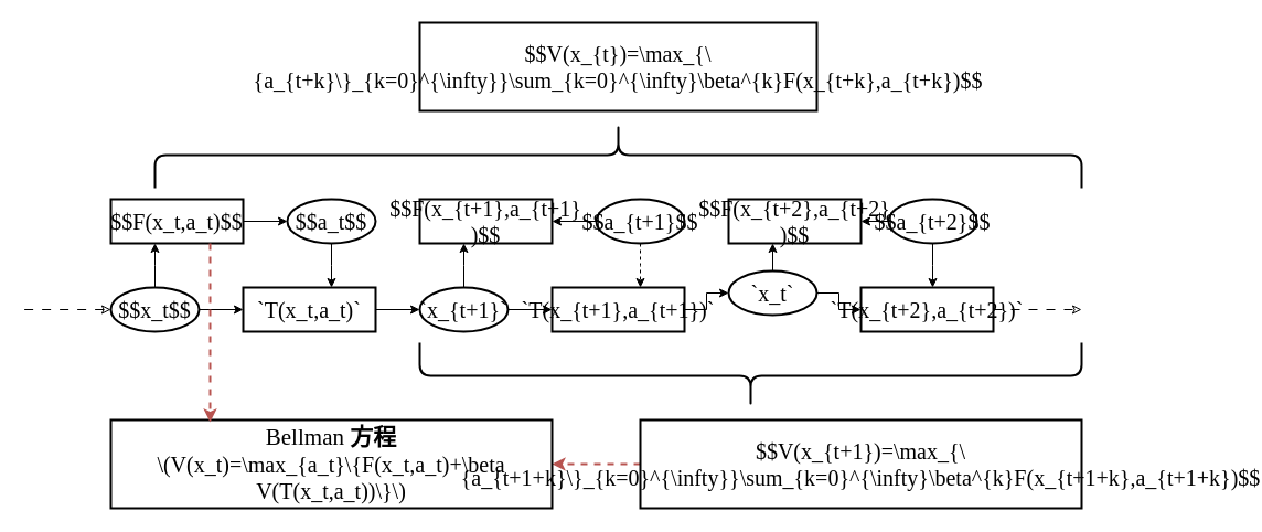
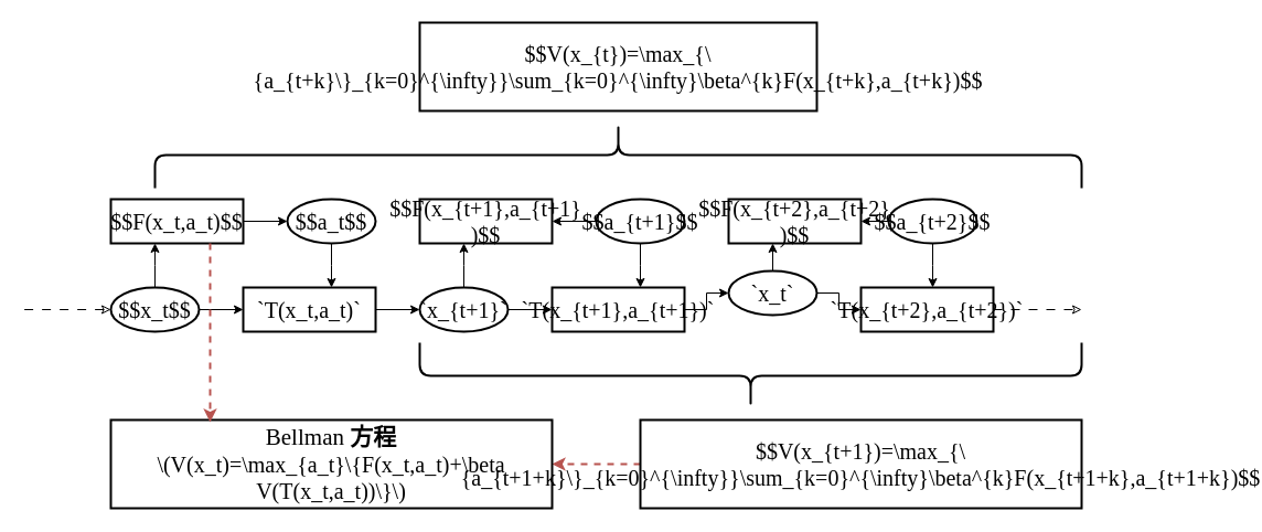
- <mxCell id="8" value="" style="edgeStyle=elbowEdgeStyle;rounded=0;orthogonalLoop=1;jettySize=auto;html=1;spacing=0;dashed=1;" parent="1" source="10" target="29" edge="1"><mxGeometry relative="1" as="geometry" /></mxCell>
+ <mxCell id="8" value="" style="edgeStyle=elbowEdgeStyle;rounded=0;orthogonalLoop=1;jettySize=auto;html=1;spacing=0;" parent="1" source="10" target="29" edge="1"><mxGeometry relative="1" as="geometry" /></mxCell>
